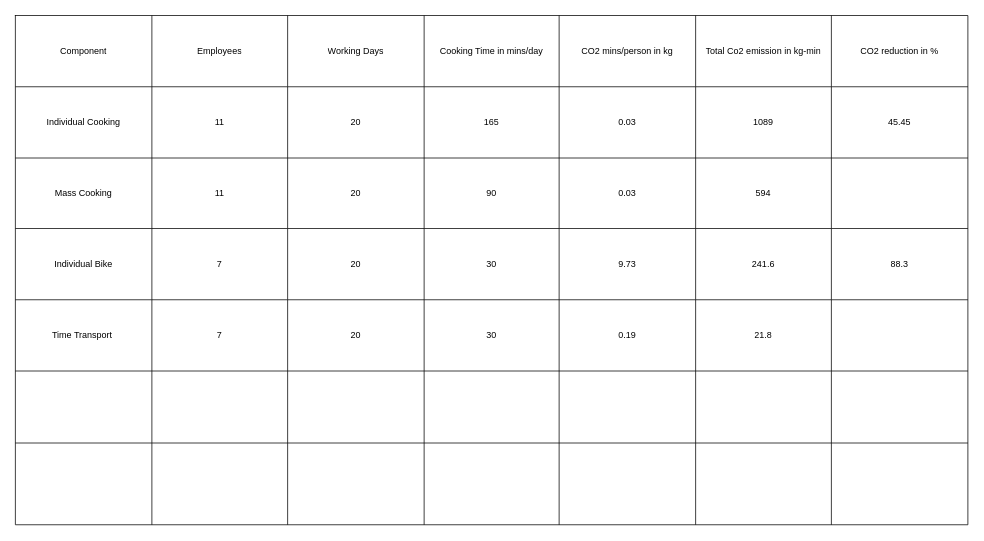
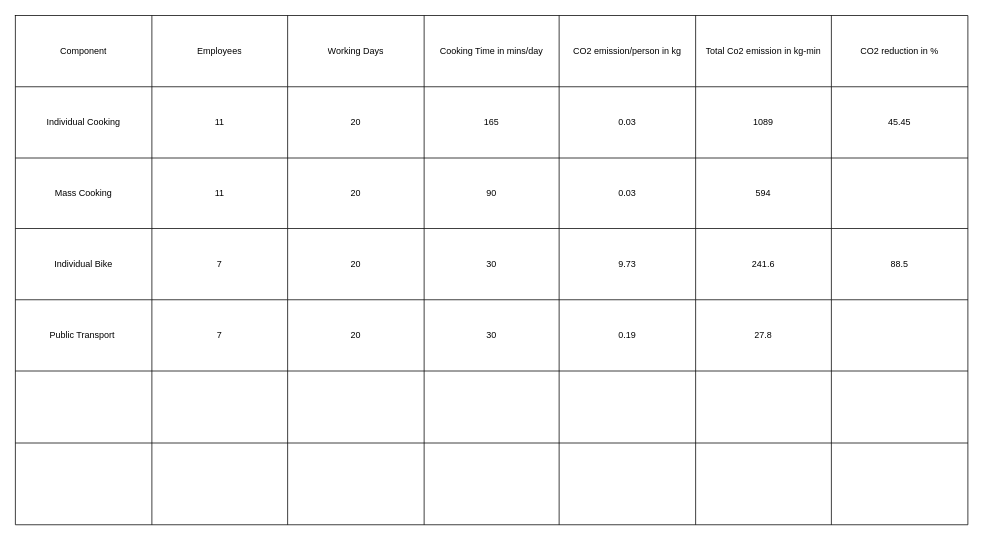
- <mxCell id="8" value="CO2 mins/person in kg" style="shape=partialRectangle;html=1;whiteSpace=wrap;connectable=0;strokeColor=inherit;overflow=hidden;fillColor=none;top=0;left=0;bottom=0;right=0;pointerEvents=1;" parent="3" vertex="1"><mxGeometry x="725" width="182" height="95" as="geometry"><mxRectangle width="182" height="95" as="alternateBounds" /></mxGeometry></mxCell>
+ <mxCell id="8" value="CO2 emission/person in kg" style="shape=partialRectangle;html=1;whiteSpace=wrap;connectable=0;strokeColor=inherit;overflow=hidden;fillColor=none;top=0;left=0;bottom=0;right=0;pointerEvents=1;" parent="3" vertex="1"><mxGeometry x="725" width="182" height="95" as="geometry"><mxRectangle width="182" height="95" as="alternateBounds" /></mxGeometry></mxCell>
- <mxCell id="34" value="88.3" style="shape=partialRectangle;html=1;whiteSpace=wrap;connectable=0;strokeColor=inherit;overflow=hidden;fillColor=none;top=0;left=0;bottom=0;right=0;pointerEvents=1;" parent="27" vertex="1"><mxGeometry x="1088" width="182" height="95" as="geometry"><mxRectangle width="182" height="95" as="alternateBounds" /></mxGeometry></mxCell>
+ <mxCell id="34" value="88.5" style="shape=partialRectangle;html=1;whiteSpace=wrap;connectable=0;strokeColor=inherit;overflow=hidden;fillColor=none;top=0;left=0;bottom=0;right=0;pointerEvents=1;" parent="27" vertex="1"><mxGeometry x="1088" width="182" height="95" as="geometry"><mxRectangle width="182" height="95" as="alternateBounds" /></mxGeometry></mxCell>
- <mxCell id="36" value="Time Transport&amp;nbsp;" style="shape=partialRectangle;html=1;whiteSpace=wrap;connectable=0;strokeColor=inherit;overflow=hidden;fillColor=none;top=0;left=0;bottom=0;right=0;pointerEvents=1;" parent="35" vertex="1"><mxGeometry width="182" height="95" as="geometry"><mxRectangle width="182" height="95" as="alternateBounds" /></mxGeometry></mxCell>
+ <mxCell id="36" value="Public Transport&amp;nbsp;" style="shape=partialRectangle;html=1;whiteSpace=wrap;connectable=0;strokeColor=inherit;overflow=hidden;fillColor=none;top=0;left=0;bottom=0;right=0;pointerEvents=1;" parent="35" vertex="1"><mxGeometry width="182" height="95" as="geometry"><mxRectangle width="182" height="95" as="alternateBounds" /></mxGeometry></mxCell>
- <mxCell id="41" value="21.8" style="shape=partialRectangle;html=1;whiteSpace=wrap;connectable=0;strokeColor=inherit;overflow=hidden;fillColor=none;top=0;left=0;bottom=0;right=0;pointerEvents=1;" parent="35" vertex="1"><mxGeometry x="907" width="181" height="95" as="geometry"><mxRectangle width="181" height="95" as="alternateBounds" /></mxGeometry></mxCell>
+ <mxCell id="41" value="27.8" style="shape=partialRectangle;html=1;whiteSpace=wrap;connectable=0;strokeColor=inherit;overflow=hidden;fillColor=none;top=0;left=0;bottom=0;right=0;pointerEvents=1;" parent="35" vertex="1"><mxGeometry x="907" width="181" height="95" as="geometry"><mxRectangle width="181" height="95" as="alternateBounds" /></mxGeometry></mxCell>
